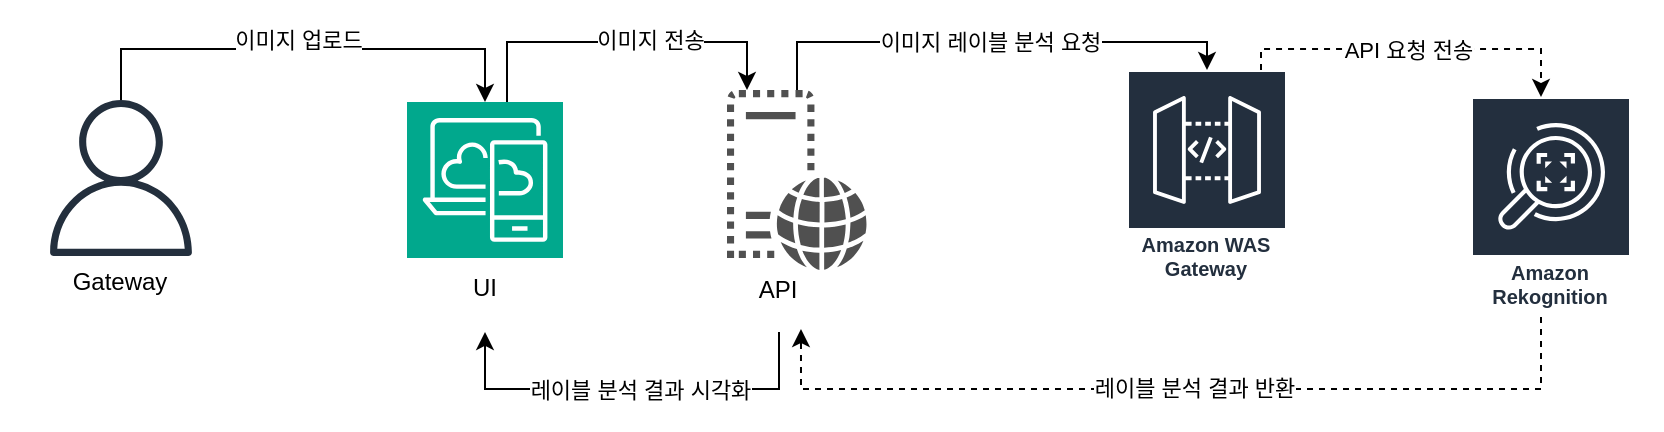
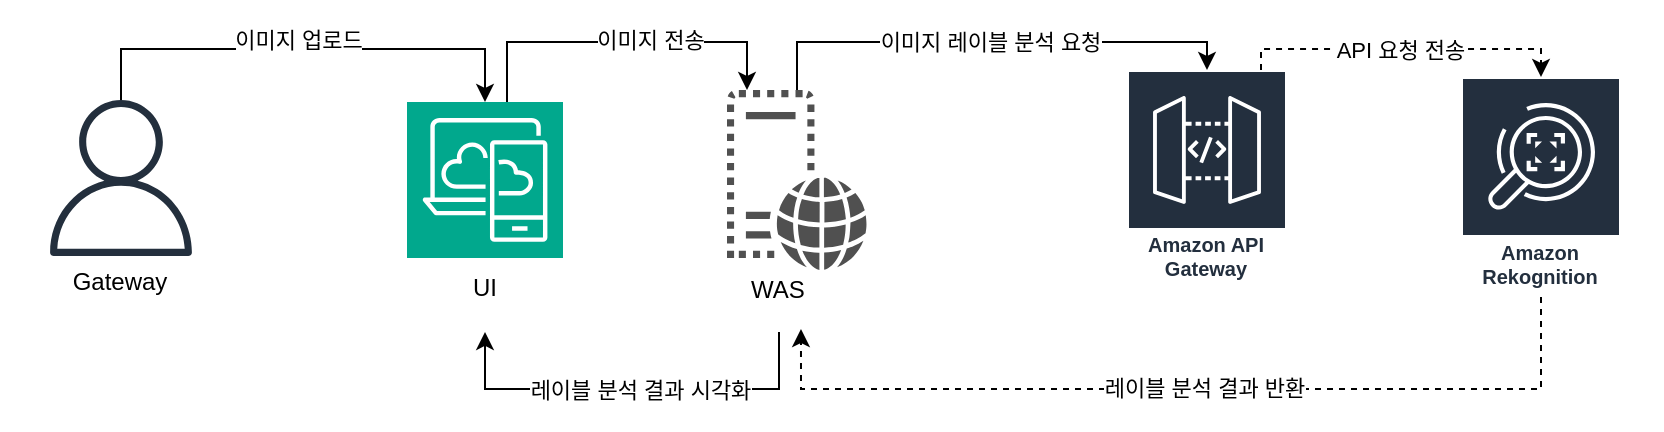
- <mxCell id="2" value="Amazon Rekognition" style="sketch=0;outlineConnect=0;fontColor=#232F3E;gradientColor=none;strokeColor=#ffffff;fillColor=#232F3E;dashed=0;verticalLabelPosition=middle;verticalAlign=bottom;align=center;html=1;whiteSpace=wrap;fontSize=10;fontStyle=1;spacing=3;shape=mxgraph.aws4.productIcon;prIcon=mxgraph.aws4.rekognition;" vertex="1" parent="1"><mxGeometry x="735" y="48" width="80" height="110" as="geometry" /></mxCell>
+ <mxCell id="2" value="Amazon Rekognition" style="sketch=0;outlineConnect=0;fontColor=#232F3E;gradientColor=none;strokeColor=#ffffff;fillColor=#232F3E;dashed=0;verticalLabelPosition=middle;verticalAlign=bottom;align=center;html=1;whiteSpace=wrap;fontSize=10;fontStyle=1;spacing=3;shape=mxgraph.aws4.productIcon;prIcon=mxgraph.aws4.rekognition;" vertex="1" parent="1"><mxGeometry x="730" y="38" width="80" height="110" as="geometry" /></mxCell>
- <mxCell id="11" value="Amazon WAS Gateway" style="sketch=0;outlineConnect=0;fontColor=#232F3E;gradientColor=none;strokeColor=#ffffff;fillColor=#232F3E;dashed=0;verticalLabelPosition=middle;verticalAlign=bottom;align=center;html=1;whiteSpace=wrap;fontSize=10;fontStyle=1;spacing=3;shape=mxgraph.aws4.productIcon;prIcon=mxgraph.aws4.api_gateway;" vertex="1" parent="1"><mxGeometry x="563" y="34.48" width="80" height="110" as="geometry" /></mxCell>
+ <mxCell id="11" value="Amazon API Gateway" style="sketch=0;outlineConnect=0;fontColor=#232F3E;gradientColor=none;strokeColor=#ffffff;fillColor=#232F3E;dashed=0;verticalLabelPosition=middle;verticalAlign=bottom;align=center;html=1;whiteSpace=wrap;fontSize=10;fontStyle=1;spacing=3;shape=mxgraph.aws4.productIcon;prIcon=mxgraph.aws4.api_gateway;" vertex="1" parent="1"><mxGeometry x="563" y="34.48" width="80" height="110" as="geometry" /></mxCell>
- <mxCell id="16" value="API" style="text;html=1;strokeColor=none;fillColor=none;align=center;verticalAlign=middle;whiteSpace=wrap;rounded=0;" vertex="1" parent="1"><mxGeometry x="354" y="125.48" width="70" height="40" as="geometry" /></mxCell>
+ <mxCell id="16" value="WAS" style="text;html=1;strokeColor=none;fillColor=none;align=center;verticalAlign=middle;whiteSpace=wrap;rounded=0;" vertex="1" parent="1"><mxGeometry x="354" y="125.48" width="70" height="40" as="geometry" /></mxCell>
